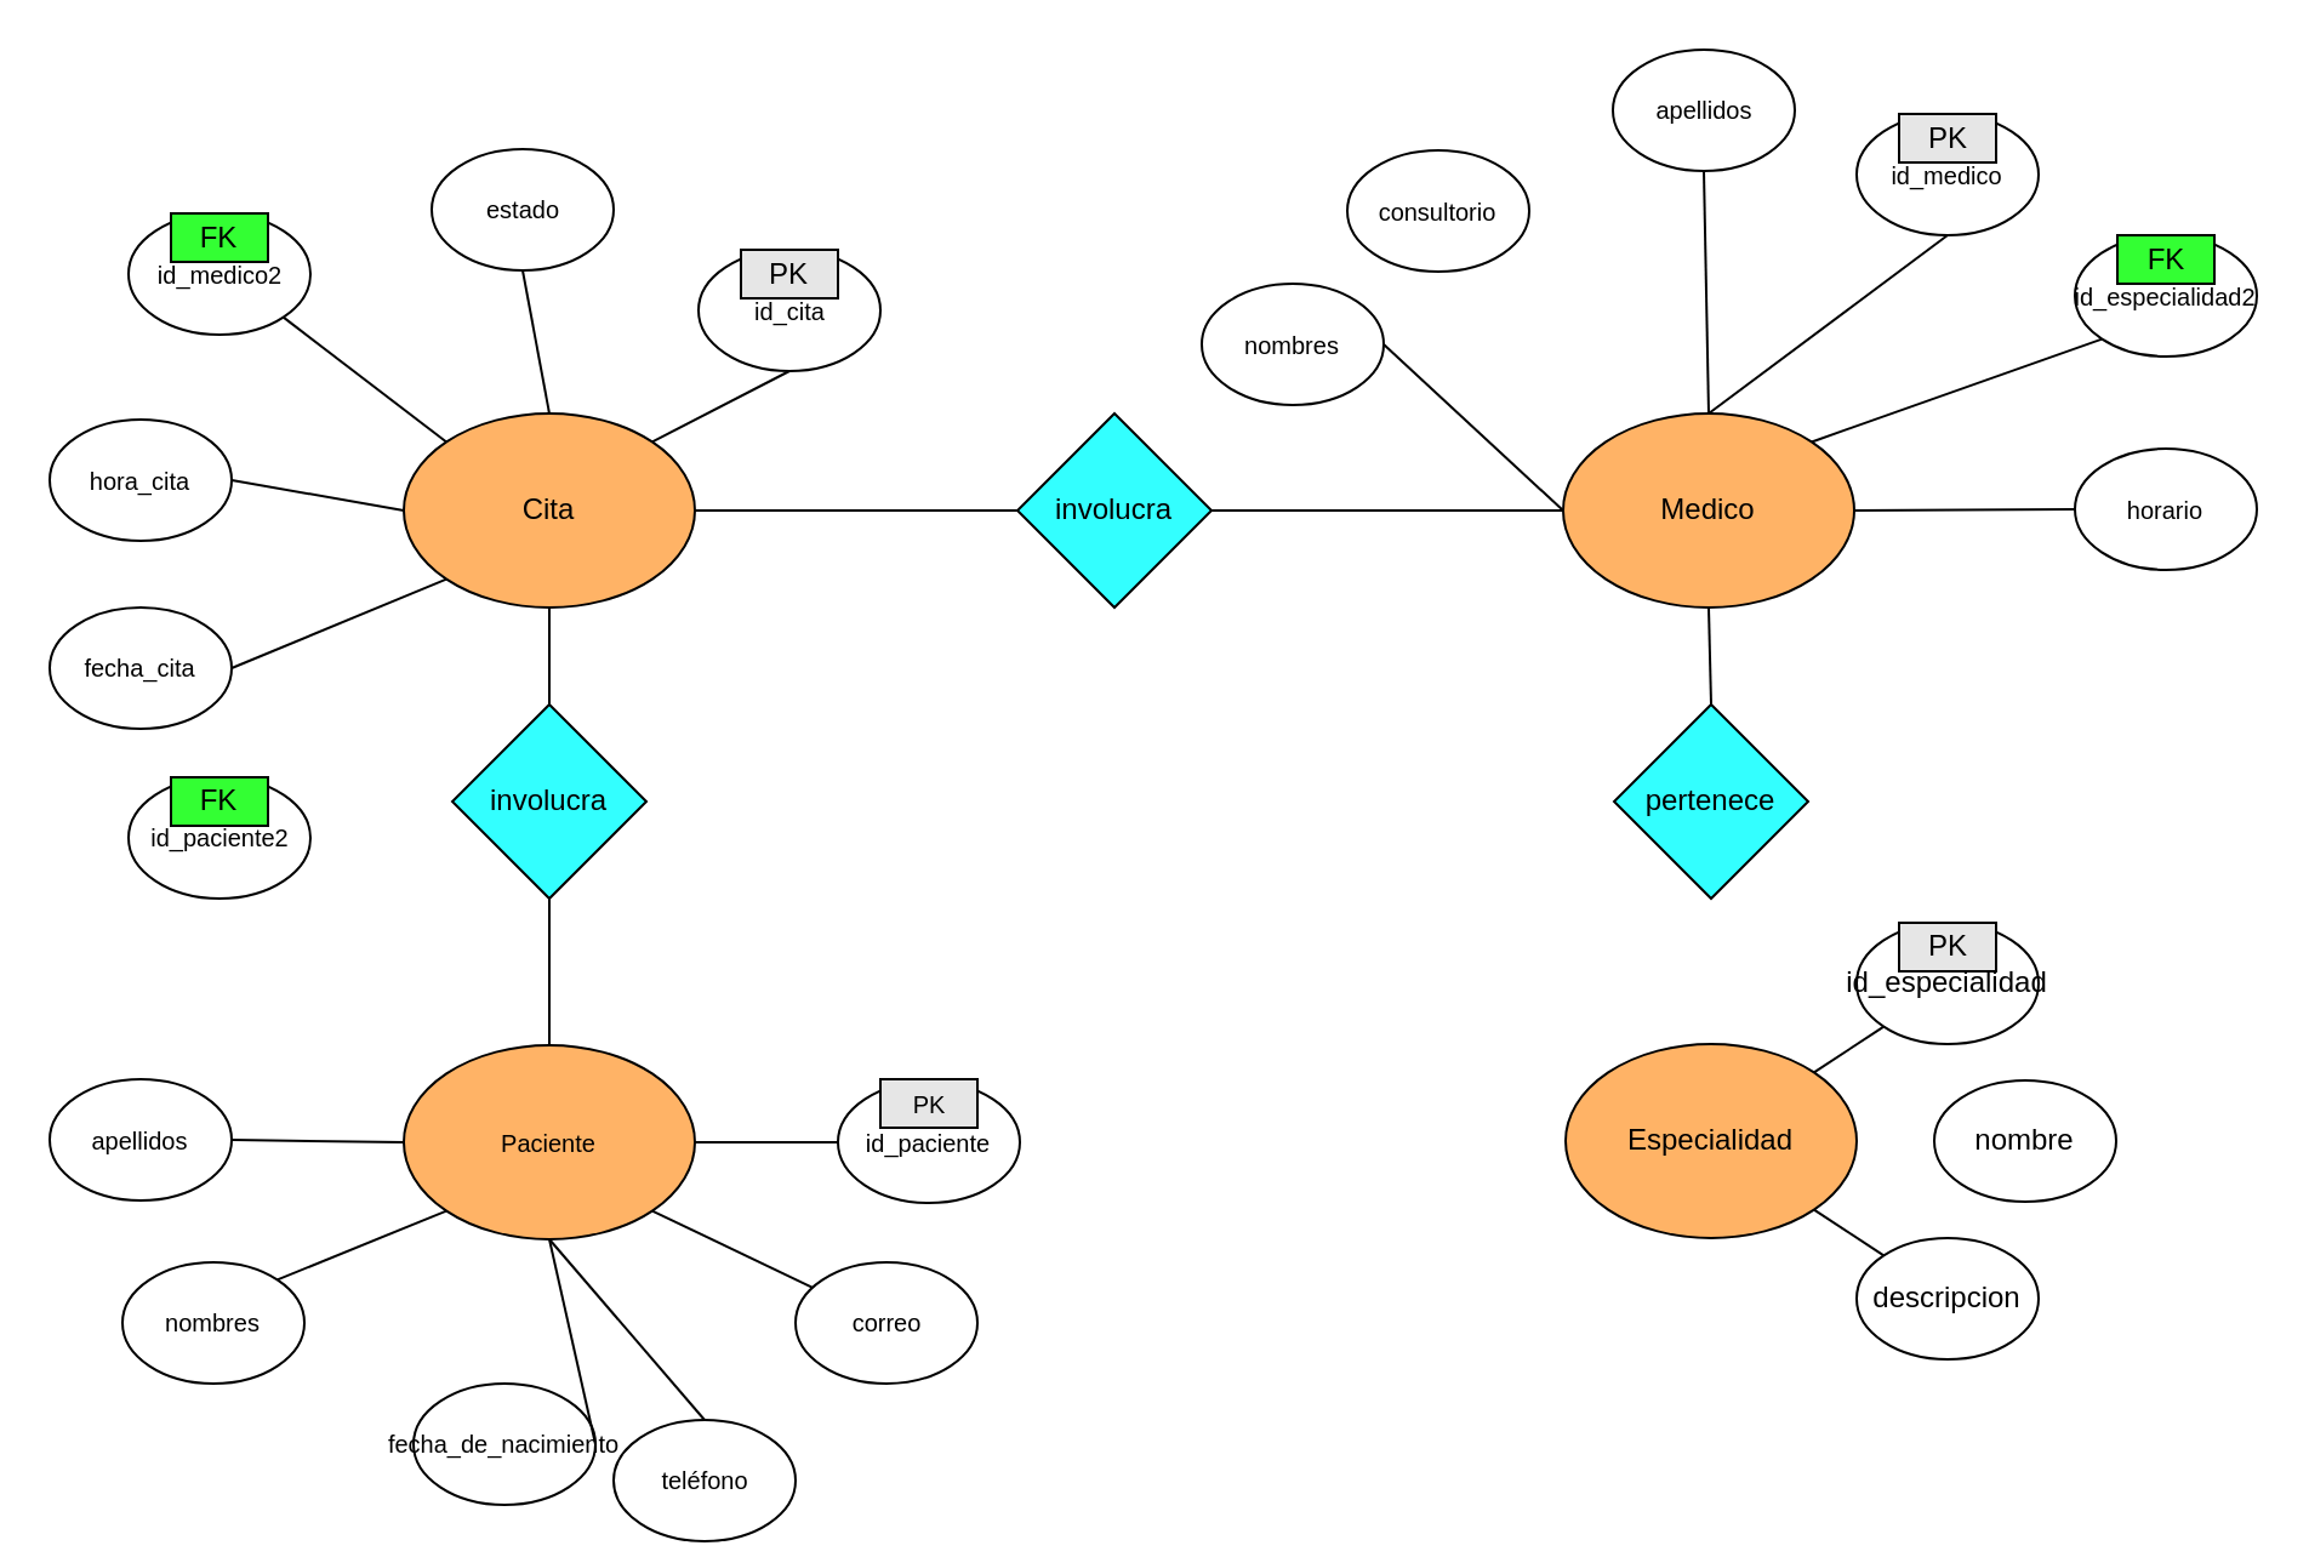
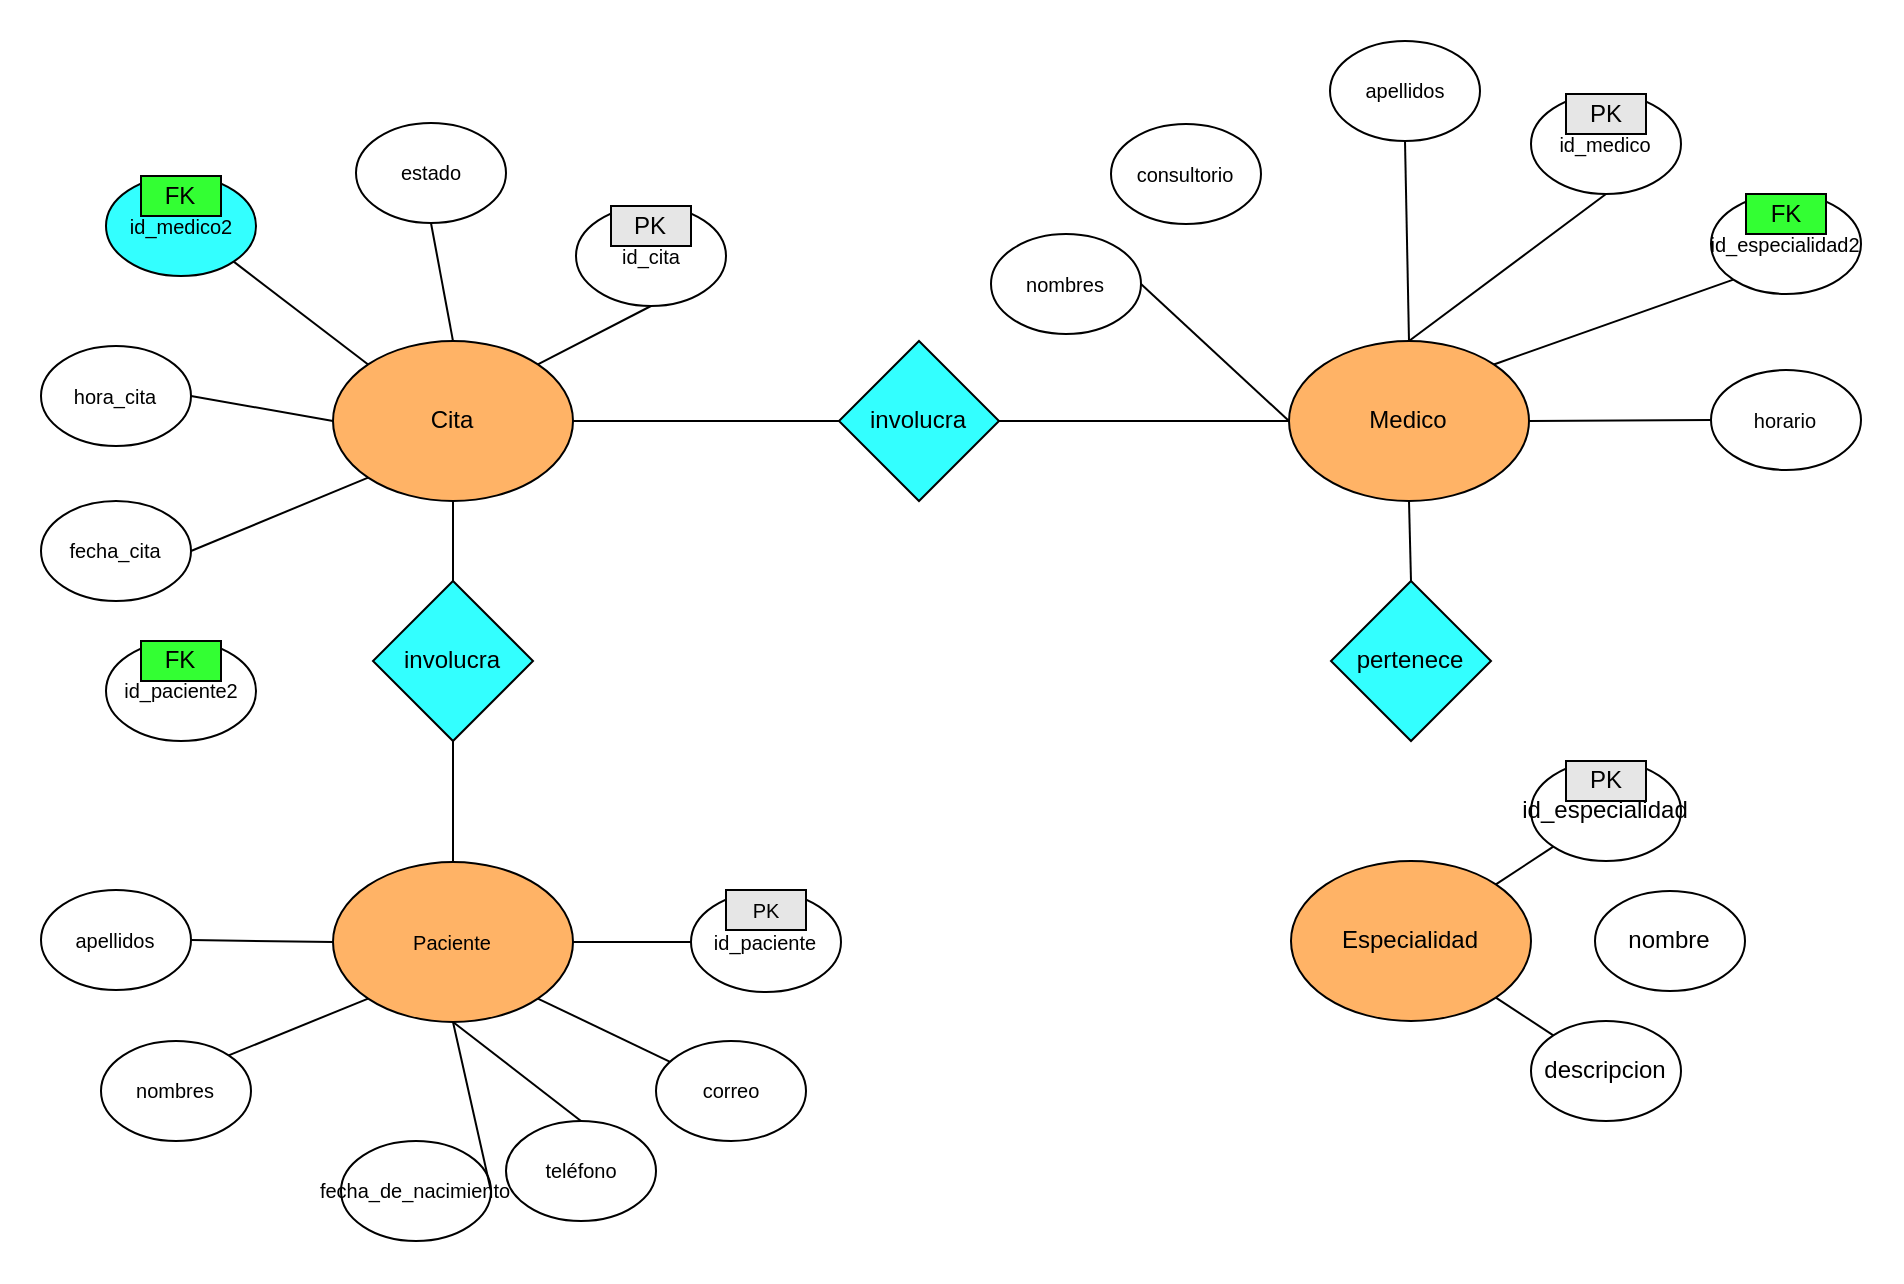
- <mxCell id="40" value="id_medico2" style="ellipse;whiteSpace=wrap;html=1;fontSize=10;" vertex="1" parent="1"><mxGeometry x="52.5" y="87.5" width="75" height="50" as="geometry" /></mxCell>
+ <mxCell id="40" value="id_medico2" style="ellipse;whiteSpace=wrap;html=1;fontSize=10;fillColor=#33ffff;" vertex="1" parent="1"><mxGeometry x="52.5" y="87.5" width="75" height="50" as="geometry" /></mxCell>
- <mxCell id="8" value="teléfono" style="ellipse;whiteSpace=wrap;html=1;fontSize=10;" vertex="1" parent="1"><mxGeometry x="252.5" y="585" width="75" height="50" as="geometry" /></mxCell>
+ <mxCell id="8" value="teléfono" style="ellipse;whiteSpace=wrap;html=1;fontSize=10;" vertex="1" parent="1"><mxGeometry x="252.5" y="560" width="75" height="50" as="geometry" /></mxCell>
